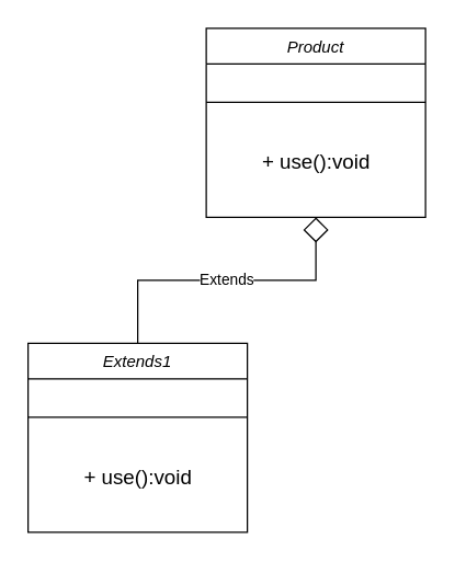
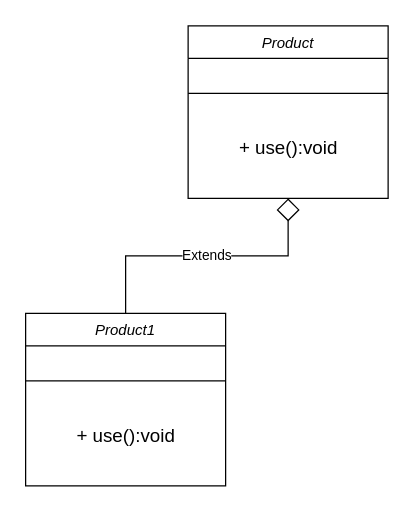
- <mxCell id="5" value="Extends1" style="swimlane;fontStyle=2;align=center;verticalAlign=top;childLayout=stackLayout;horizontal=1;startSize=26;horizontalStack=0;resizeParent=1;resizeLast=0;collapsible=1;marginBottom=0;rounded=0;shadow=0;strokeWidth=1;" vertex="1" parent="1"><mxGeometry x="20" y="250" width="160" height="138" as="geometry"><mxRectangle x="230" y="140" width="160" height="26" as="alternateBounds" /></mxGeometry></mxCell>
+ <mxCell id="5" value="Product1" style="swimlane;fontStyle=2;align=center;verticalAlign=top;childLayout=stackLayout;horizontal=1;startSize=26;horizontalStack=0;resizeParent=1;resizeLast=0;collapsible=1;marginBottom=0;rounded=0;shadow=0;strokeWidth=1;" vertex="1" parent="1"><mxGeometry x="20" y="250" width="160" height="138" as="geometry"><mxRectangle x="230" y="140" width="160" height="26" as="alternateBounds" /></mxGeometry></mxCell>
